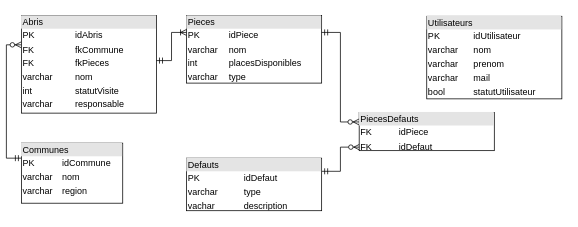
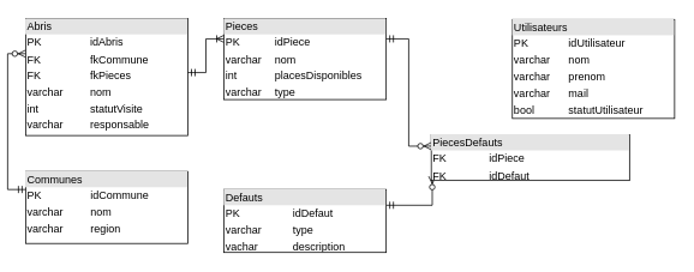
- <mxCell id="11" value="&lt;div style=&quot;box-sizing: border-box ; width: 100% ; background: #e4e4e4 ; padding: 2px&quot;&gt;PiecesDefauts&lt;/div&gt;&lt;table style=&quot;width: 100% ; font-size: 1em&quot; cellpadding=&quot;2&quot; cellspacing=&quot;0&quot;&gt;&lt;tbody&gt;&lt;tr&gt;&lt;td&gt;FK&lt;/td&gt;&lt;td&gt;idPiece&lt;/td&gt;&lt;/tr&gt;&lt;tr&gt;&lt;td&gt;FK&lt;/td&gt;&lt;td&gt;idDefaut&lt;/td&gt;&lt;/tr&gt;&lt;/tbody&gt;&lt;/table&gt;" style="verticalAlign=top;align=left;overflow=fill;html=1;" parent="1" vertex="1"><mxGeometry x="470" y="149" width="180" height="51" as="geometry" /></mxCell>
+ <mxCell id="11" value="&lt;div style=&quot;box-sizing: border-box ; width: 100% ; background: #e4e4e4 ; padding: 2px&quot;&gt;PiecesDefauts&lt;/div&gt;&lt;table style=&quot;width: 100% ; font-size: 1em&quot; cellpadding=&quot;2&quot; cellspacing=&quot;0&quot;&gt;&lt;tbody&gt;&lt;tr&gt;&lt;td&gt;FK&lt;/td&gt;&lt;td&gt;idPiece&lt;/td&gt;&lt;/tr&gt;&lt;tr&gt;&lt;td&gt;FK&lt;/td&gt;&lt;td&gt;idDefaut&lt;/td&gt;&lt;/tr&gt;&lt;/tbody&gt;&lt;/table&gt;" style="verticalAlign=top;align=left;overflow=fill;html=1;" parent="1" vertex="1"><mxGeometry x="470" y="149" width="220" height="51" as="geometry" /></mxCell>
- <mxCell id="4" value="&lt;div style=&quot;box-sizing: border-box ; width: 100% ; background: #e4e4e4 ; padding: 2px&quot;&gt;Communes&lt;/div&gt;&lt;table style=&quot;width: 100% ; font-size: 1em&quot; cellpadding=&quot;2&quot; cellspacing=&quot;0&quot;&gt;&lt;tbody&gt;&lt;tr&gt;&lt;td&gt;PK&lt;/td&gt;&lt;td&gt;idCommune&lt;/td&gt;&lt;/tr&gt;&lt;tr&gt;&lt;td&gt;varchar&lt;/td&gt;&lt;td&gt;nom&lt;/td&gt;&lt;/tr&gt;&lt;tr&gt;&lt;td&gt;varchar&lt;/td&gt;&lt;td&gt;region&lt;/td&gt;&lt;/tr&gt;&lt;/tbody&gt;&lt;/table&gt;" style="verticalAlign=top;align=left;overflow=fill;html=1;" parent="1" vertex="1"><mxGeometry x="20" y="190" width="135" height="80" as="geometry" /></mxCell>
+ <mxCell id="4" value="&lt;div style=&quot;box-sizing: border-box ; width: 100% ; background: #e4e4e4 ; padding: 2px&quot;&gt;Communes&lt;/div&gt;&lt;table style=&quot;width: 100% ; font-size: 1em&quot; cellpadding=&quot;2&quot; cellspacing=&quot;0&quot;&gt;&lt;tbody&gt;&lt;tr&gt;&lt;td&gt;PK&lt;/td&gt;&lt;td&gt;idCommune&lt;/td&gt;&lt;/tr&gt;&lt;tr&gt;&lt;td&gt;varchar&lt;/td&gt;&lt;td&gt;nom&lt;/td&gt;&lt;/tr&gt;&lt;tr&gt;&lt;td&gt;varchar&lt;/td&gt;&lt;td&gt;region&lt;/td&gt;&lt;/tr&gt;&lt;/tbody&gt;&lt;/table&gt;" style="verticalAlign=top;align=left;overflow=fill;html=1;" parent="1" vertex="1"><mxGeometry x="20" y="190" width="180" height="80" as="geometry" /></mxCell>
